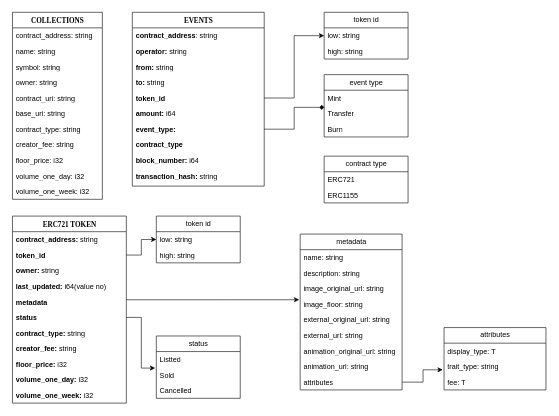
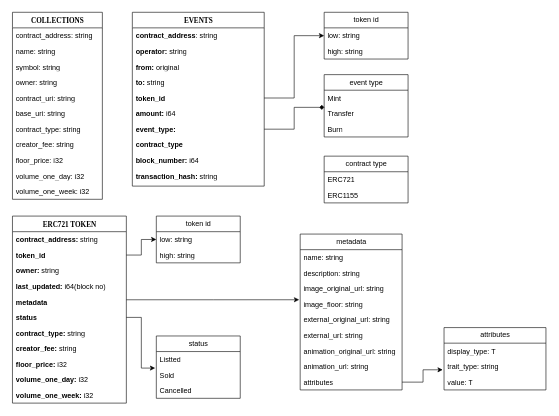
- <mxCell id="17" value="&lt;b&gt;from:&lt;/b&gt; string" style="text;html=1;strokeColor=none;fillColor=none;align=left;verticalAlign=top;spacingLeft=4;spacingRight=4;whiteSpace=wrap;overflow=hidden;rotatable=0;points=[[0,0.5],[1,0.5]];portConstraint=eastwest;" vertex="1" parent="14"><mxGeometry y="78" width="220" height="26" as="geometry" /></mxCell>
+ <mxCell id="17" value="&lt;b&gt;from:&lt;/b&gt; original" style="text;html=1;strokeColor=none;fillColor=none;align=left;verticalAlign=top;spacingLeft=4;spacingRight=4;whiteSpace=wrap;overflow=hidden;rotatable=0;points=[[0,0.5],[1,0.5]];portConstraint=eastwest;" vertex="1" parent="14"><mxGeometry y="78" width="220" height="26" as="geometry" /></mxCell>
- <mxCell id="29" value="&lt;b&gt;last_updated:&lt;/b&gt; i64(value no)" style="text;html=1;strokeColor=none;fillColor=none;align=left;verticalAlign=top;spacingLeft=4;spacingRight=4;whiteSpace=wrap;overflow=hidden;rotatable=0;points=[[0,0.5],[1,0.5]];portConstraint=eastwest;" vertex="1" parent="25"><mxGeometry y="104" width="190" height="26" as="geometry" /></mxCell>
+ <mxCell id="29" value="&lt;b&gt;last_updated:&lt;/b&gt; i64(block no)" style="text;html=1;strokeColor=none;fillColor=none;align=left;verticalAlign=top;spacingLeft=4;spacingRight=4;whiteSpace=wrap;overflow=hidden;rotatable=0;points=[[0,0.5],[1,0.5]];portConstraint=eastwest;" vertex="1" parent="25"><mxGeometry y="104" width="190" height="26" as="geometry" /></mxCell>
- <mxCell id="70" value="fee: T" style="text;strokeColor=none;fillColor=none;align=left;verticalAlign=top;spacingLeft=4;spacingRight=4;overflow=hidden;rotatable=0;points=[[0,0.5],[1,0.5]];portConstraint=eastwest;whiteSpace=wrap;html=1;" vertex="1" parent="67"><mxGeometry y="78" width="170" height="26" as="geometry" /></mxCell>
+ <mxCell id="70" value="value: T" style="text;strokeColor=none;fillColor=none;align=left;verticalAlign=top;spacingLeft=4;spacingRight=4;overflow=hidden;rotatable=0;points=[[0,0.5],[1,0.5]];portConstraint=eastwest;whiteSpace=wrap;html=1;" vertex="1" parent="67"><mxGeometry y="78" width="170" height="26" as="geometry" /></mxCell>
